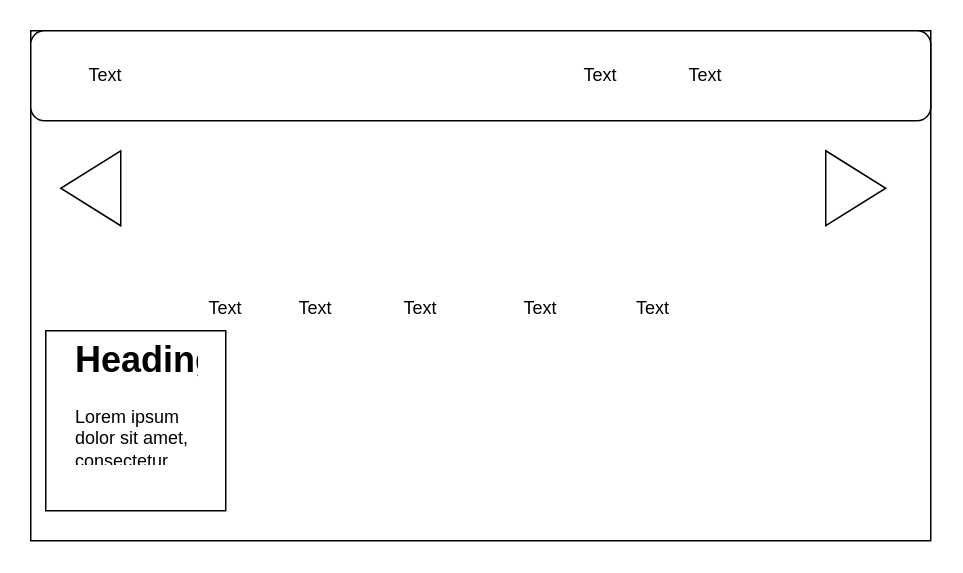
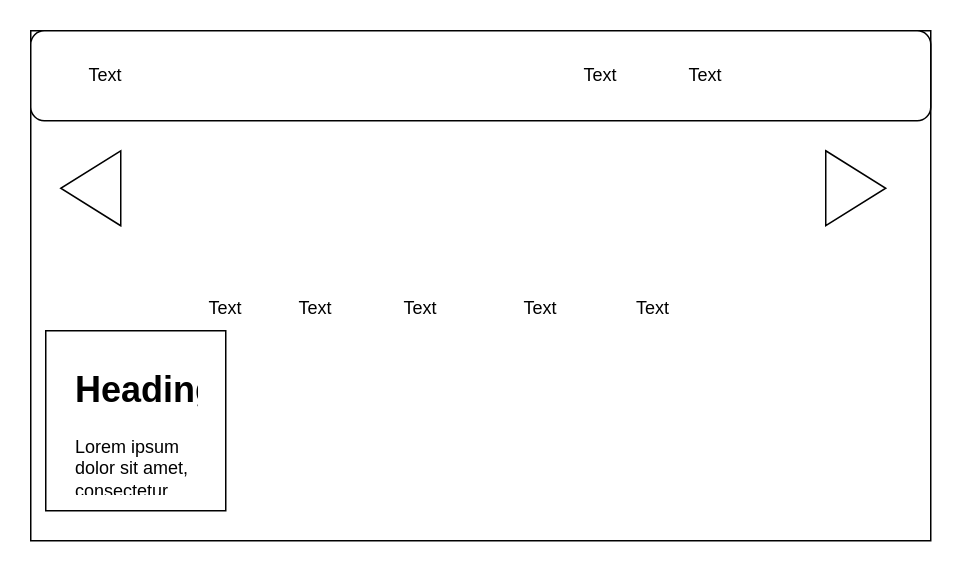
- <mxCell id="15" value="&lt;h1&gt;Heading&lt;/h1&gt;&lt;p&gt;Lorem ipsum dolor sit amet, consectetur adipisicing elit, sed do eiusmod tempor incididunt ut labore et dolore magna aliqua.&lt;/p&gt;" style="text;html=1;strokeColor=none;fillColor=none;spacing=5;spacingTop=-20;whiteSpace=wrap;overflow=hidden;rounded=0;" vertex="1" parent="1"><mxGeometry x="45" y="220" width="90" height="90" as="geometry" /></mxCell>
+ <mxCell id="15" value="&lt;h1&gt;Heading&lt;/h1&gt;&lt;p&gt;Lorem ipsum dolor sit amet, consectetur adipisicing elit, sed do eiusmod tempor incididunt ut labore et dolore magna aliqua.&lt;/p&gt;" style="text;html=1;strokeColor=none;fillColor=none;spacing=5;spacingTop=-20;whiteSpace=wrap;overflow=hidden;rounded=0;" vertex="1" parent="1"><mxGeometry x="45" y="240" width="90" height="90" as="geometry" /></mxCell>
